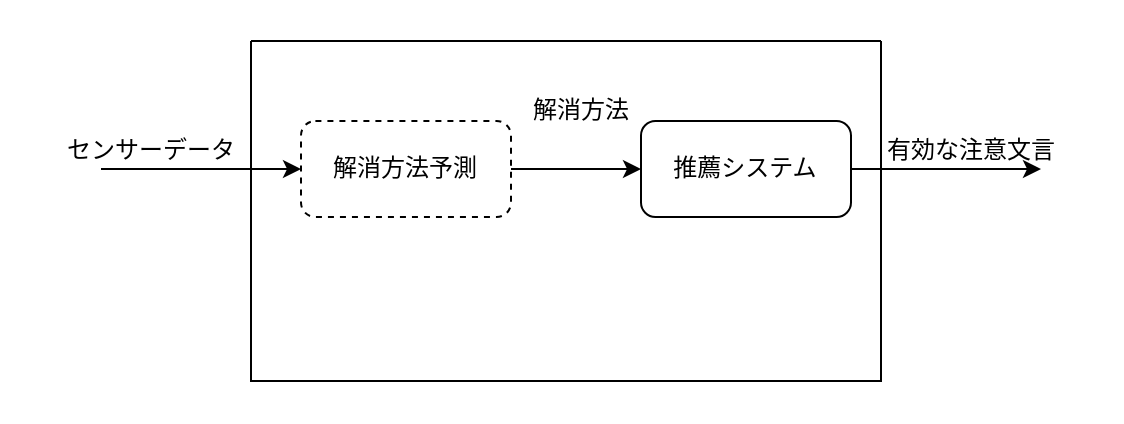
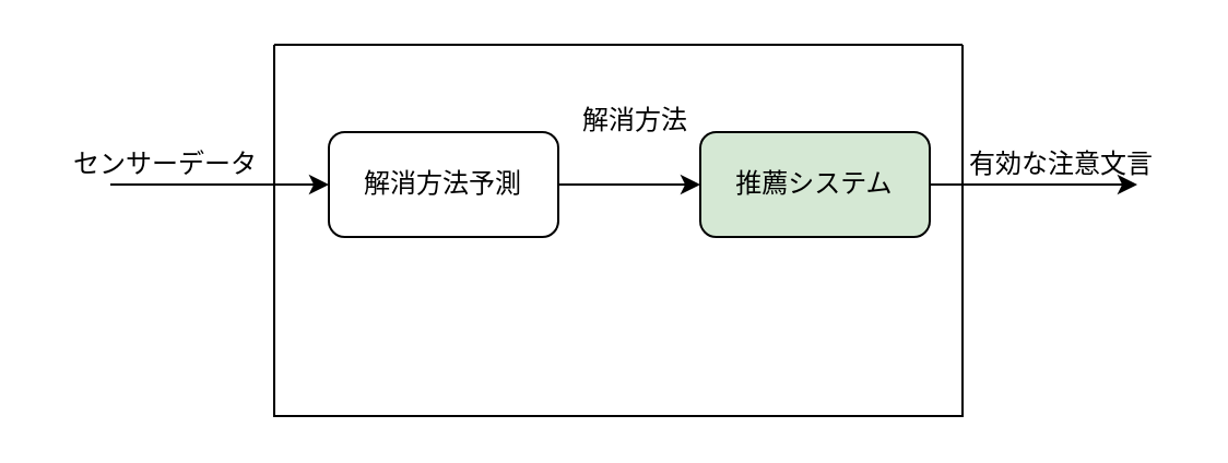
- <mxCell id="4" value="解消方法予測" style="rounded=1;whiteSpace=wrap;html=1;dashed=1;" vertex="1" parent="1"><mxGeometry x="150" y="60" width="105" height="48" as="geometry" /></mxCell>
+ <mxCell id="4" value="解消方法予測" style="rounded=1;whiteSpace=wrap;html=1;" vertex="1" parent="1"><mxGeometry x="150" y="60" width="105" height="48" as="geometry" /></mxCell>
- <mxCell id="8" value="推薦システム" style="rounded=1;whiteSpace=wrap;html=1;" vertex="1" parent="1"><mxGeometry x="320" y="60" width="105" height="48" as="geometry" /></mxCell>
+ <mxCell id="8" value="推薦システム" style="rounded=1;whiteSpace=wrap;html=1;fillColor=#d5e8d4;" vertex="1" parent="1"><mxGeometry x="320" y="60" width="105" height="48" as="geometry" /></mxCell>
